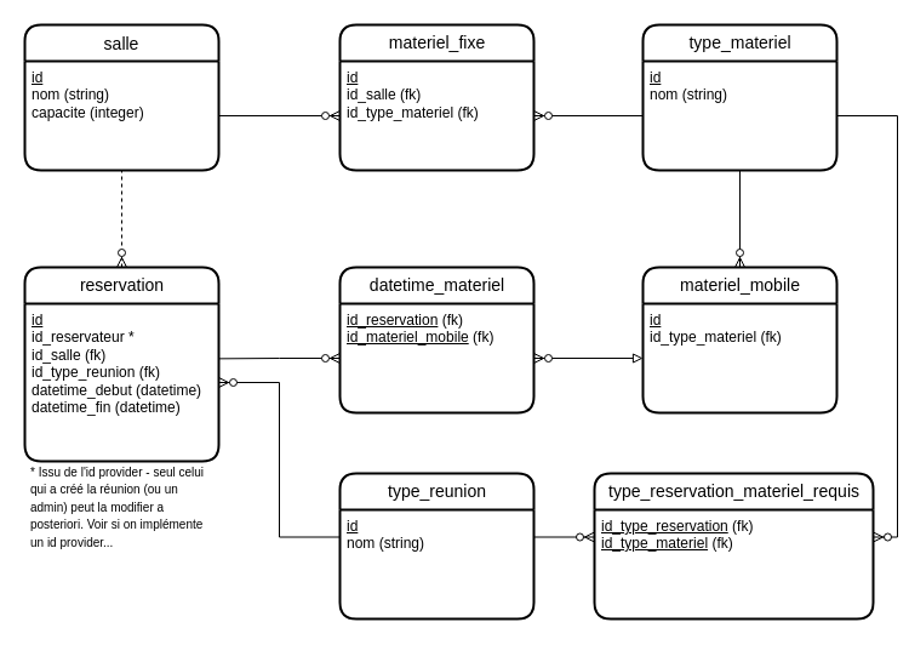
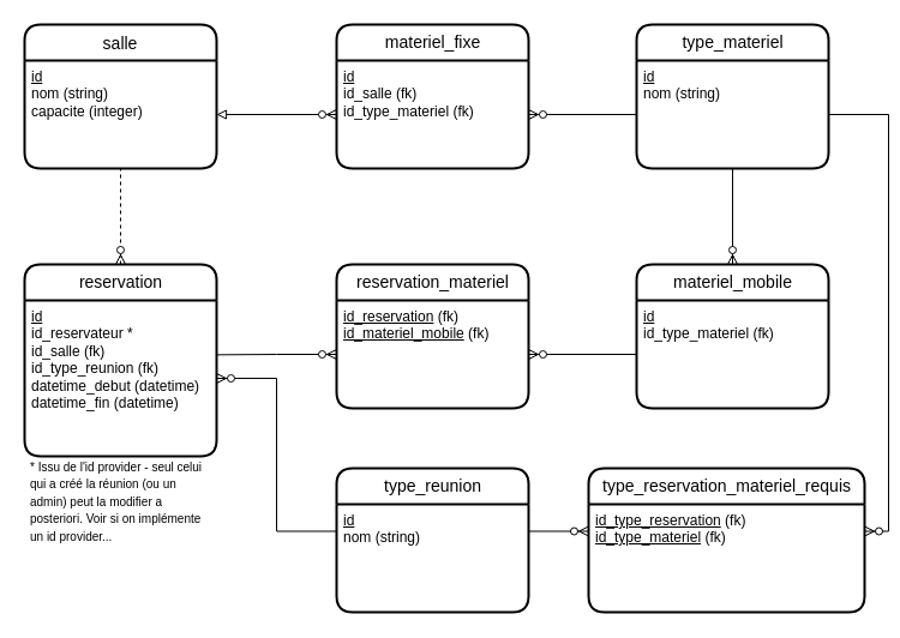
- <mxCell id="8" style="edgeStyle=orthogonalEdgeStyle;rounded=0;orthogonalLoop=1;jettySize=auto;html=1;exitX=0;exitY=0.5;exitDx=0;exitDy=0;entryX=1;entryY=0.5;entryDx=0;entryDy=0;endArrow=none;endFill=0;startArrow=ERzeroToMany;startFill=1;" edge="1" parent="1" source="7" target="3"><mxGeometry relative="1" as="geometry" /></mxCell>
+ <mxCell id="8" style="edgeStyle=orthogonalEdgeStyle;rounded=0;orthogonalLoop=1;jettySize=auto;html=1;exitX=0;exitY=0.5;exitDx=0;exitDy=0;entryX=1;entryY=0.5;entryDx=0;entryDy=0;endArrow=block;endFill=0;startArrow=ERzeroToMany;startFill=1;" edge="1" parent="1" source="7" target="3"><mxGeometry relative="1" as="geometry" /></mxCell>
- <mxCell id="17" value="datetime_materiel" style="swimlane;childLayout=stackLayout;horizontal=1;startSize=30;horizontalStack=0;rounded=1;fontSize=14;fontStyle=0;strokeWidth=2;resizeParent=0;resizeLast=1;shadow=0;dashed=0;align=center;html=1;" vertex="1" parent="1"><mxGeometry x="280" y="220" width="160" height="120" as="geometry" /></mxCell>
+ <mxCell id="17" value="reservation_materiel" style="swimlane;childLayout=stackLayout;horizontal=1;startSize=30;horizontalStack=0;rounded=1;fontSize=14;fontStyle=0;strokeWidth=2;resizeParent=0;resizeLast=1;shadow=0;dashed=0;align=center;html=1;" vertex="1" parent="1"><mxGeometry x="280" y="220" width="160" height="120" as="geometry" /></mxCell>
- <mxCell id="20" style="edgeStyle=orthogonalEdgeStyle;rounded=0;orthogonalLoop=1;jettySize=auto;html=1;exitX=1;exitY=0.5;exitDx=0;exitDy=0;entryX=0;entryY=0.5;entryDx=0;entryDy=0;startArrow=ERzeroToMany;startFill=1;endArrow=block;endFill=0;" edge="1" parent="1" source="18" target="16"><mxGeometry relative="1" as="geometry" /></mxCell>
+ <mxCell id="20" style="edgeStyle=orthogonalEdgeStyle;rounded=0;orthogonalLoop=1;jettySize=auto;html=1;exitX=1;exitY=0.5;exitDx=0;exitDy=0;entryX=0;entryY=0.5;entryDx=0;entryDy=0;startArrow=ERzeroToMany;startFill=1;endArrow=none;endFill=0;" edge="1" parent="1" source="18" target="16"><mxGeometry relative="1" as="geometry" /></mxCell>
